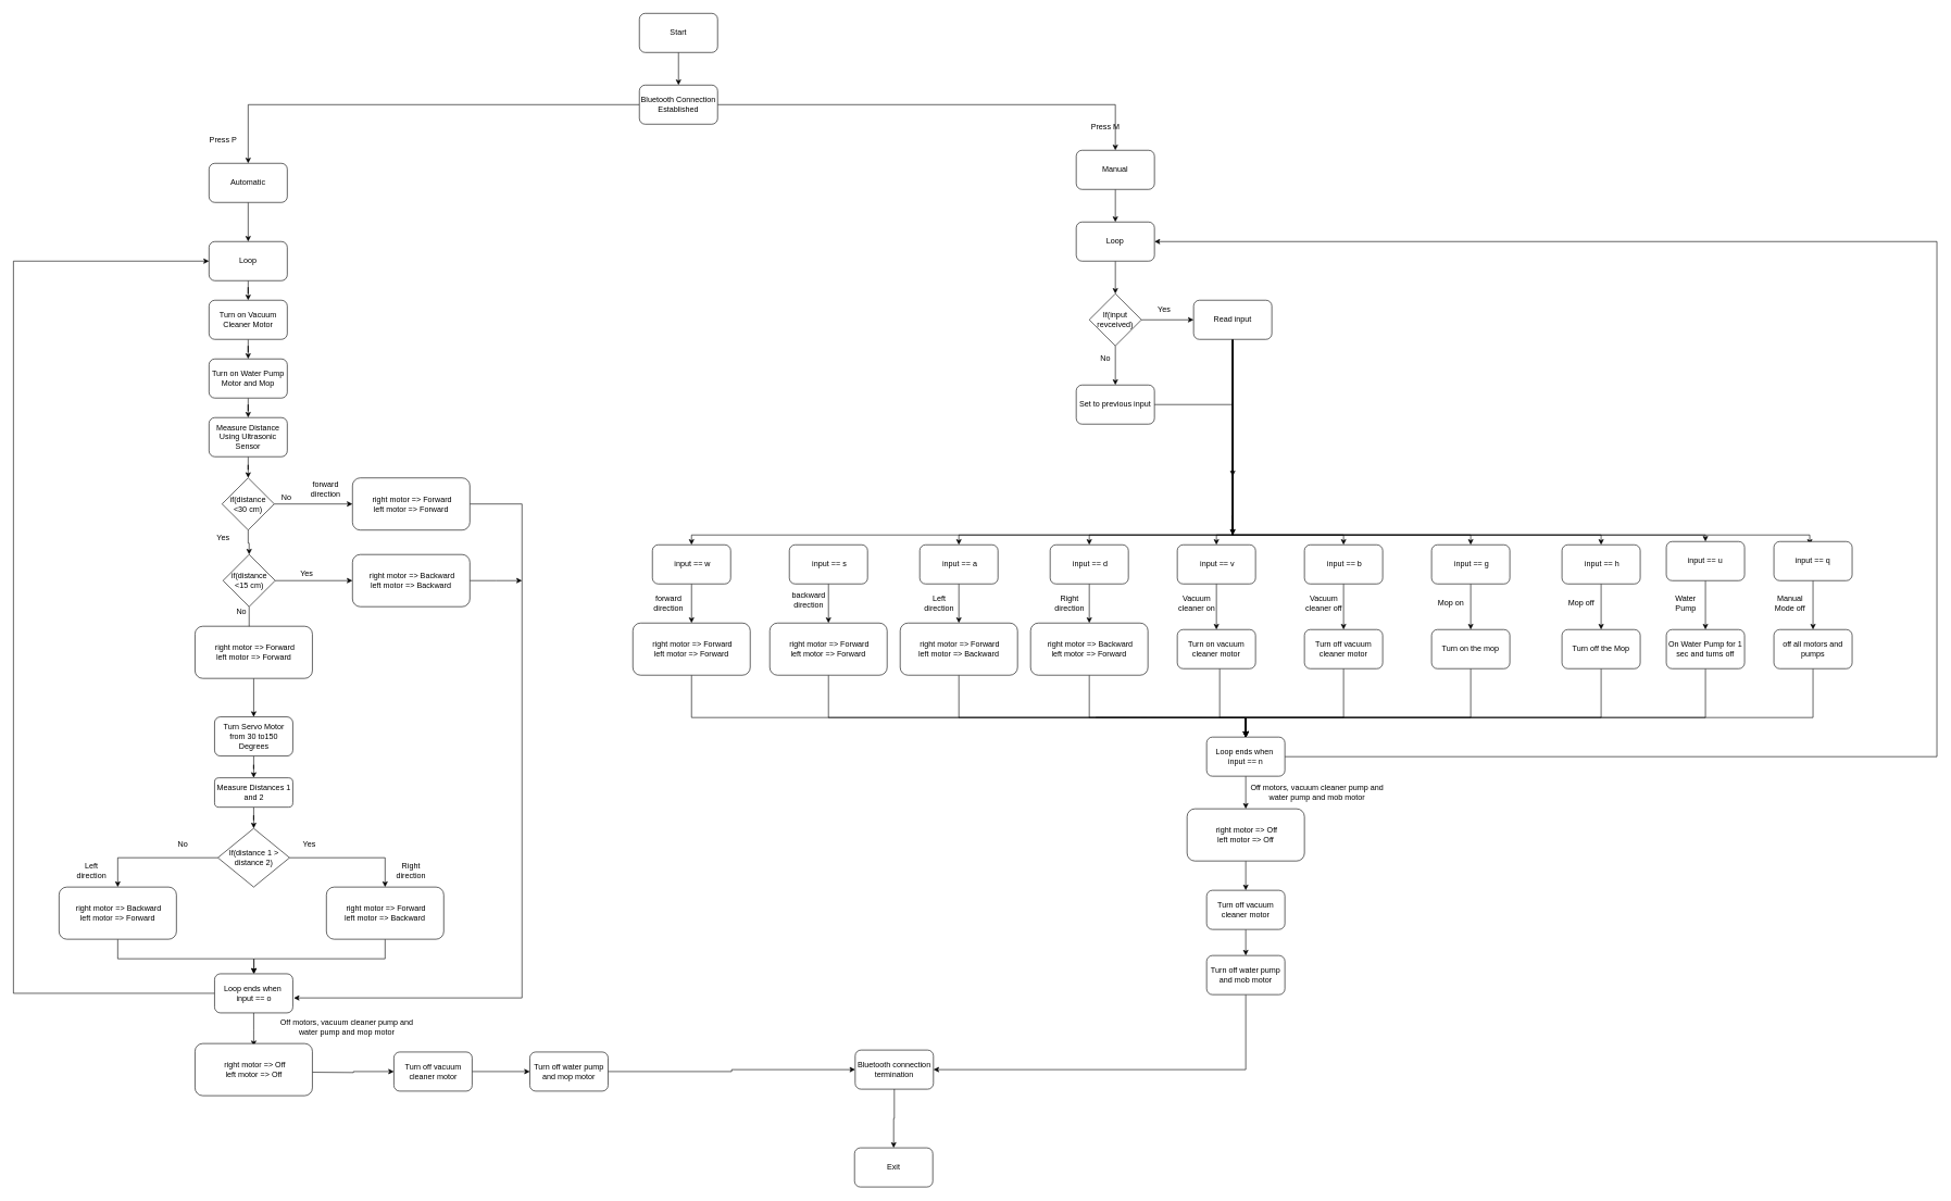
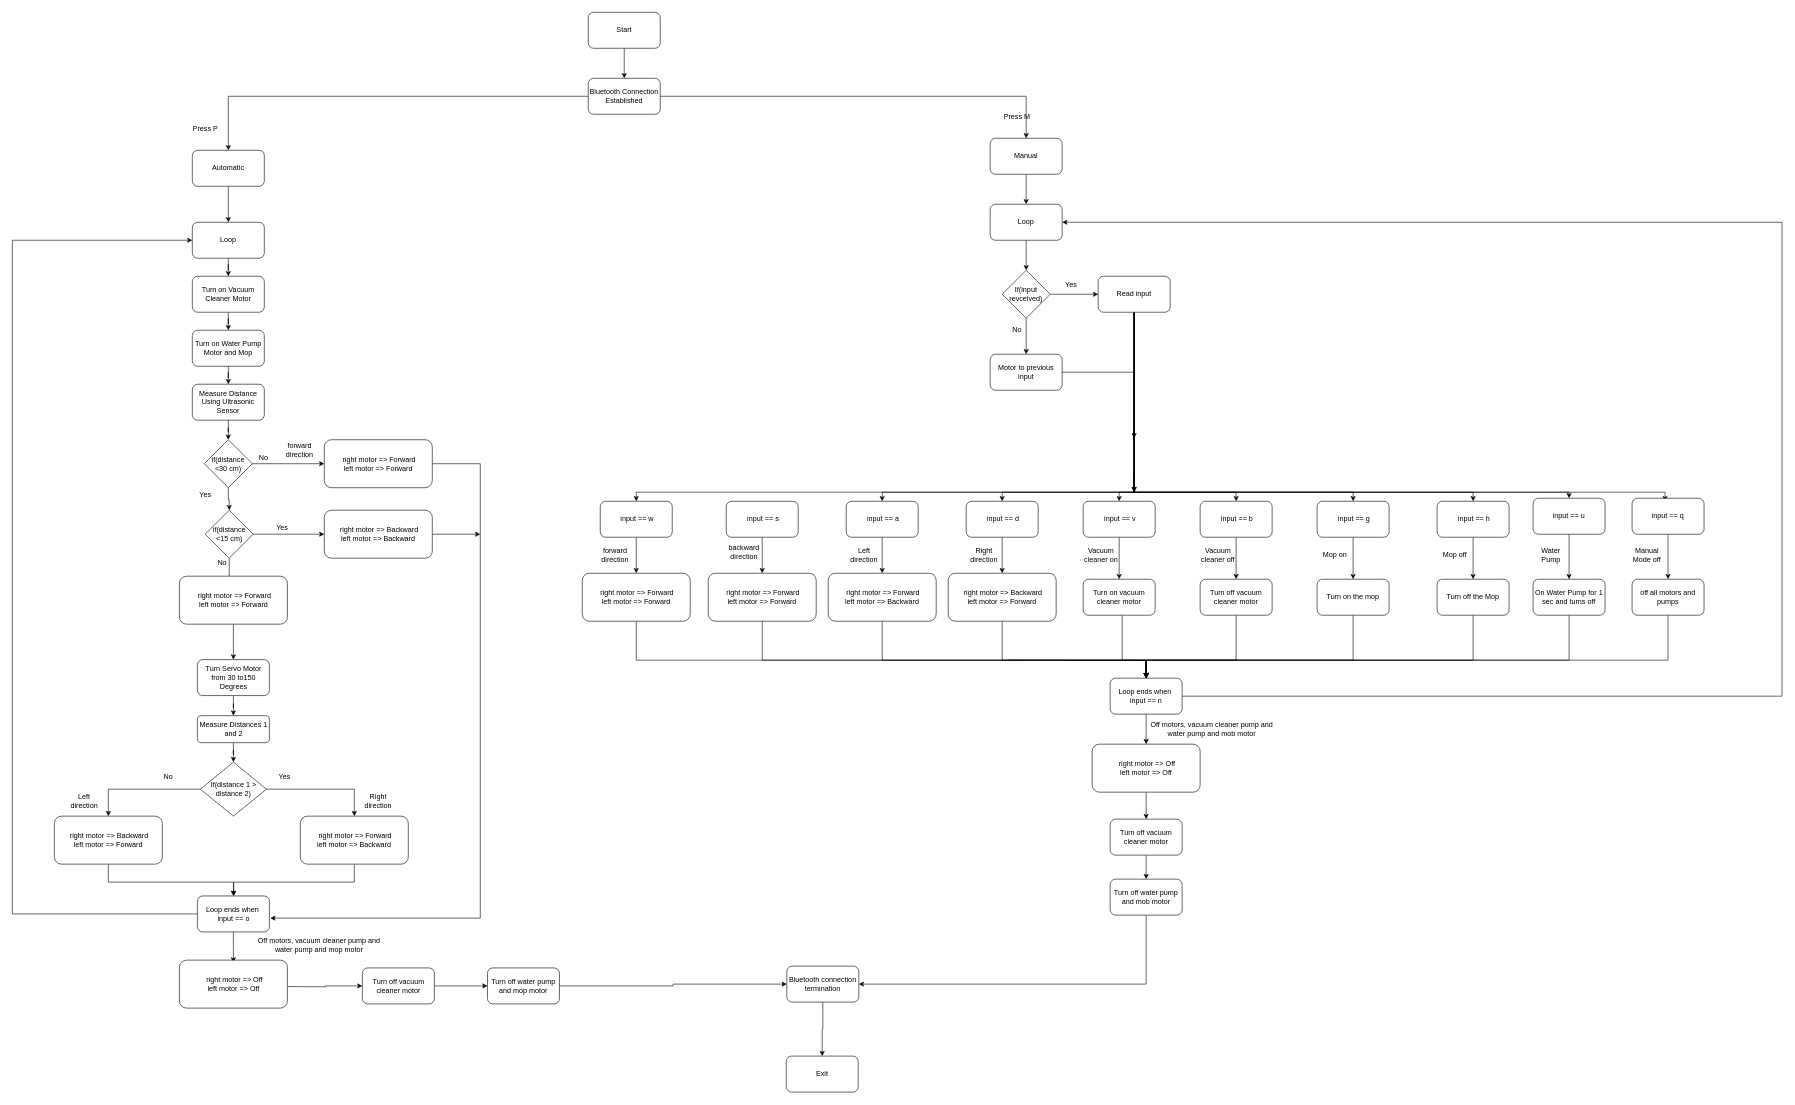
- <mxCell id="25" value="Set to previous input" style="rounded=1;whiteSpace=wrap;html=1;" parent="1" vertex="1"><mxGeometry x="1650" y="590" width="120" height="60" as="geometry" /></mxCell>
+ <mxCell id="25" value="Motor to previous input" style="rounded=1;whiteSpace=wrap;html=1;" parent="1" vertex="1"><mxGeometry x="1650" y="590" width="120" height="60" as="geometry" /></mxCell>
